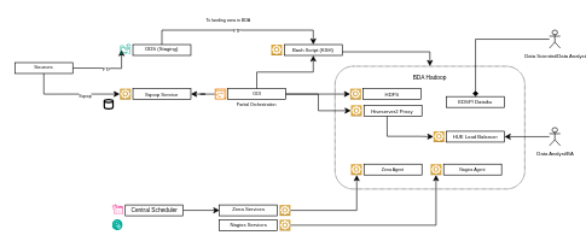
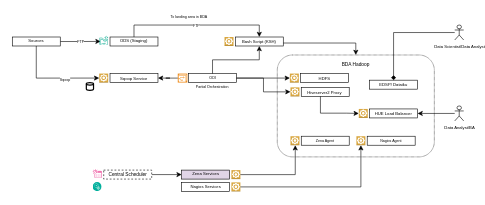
- <mxCell id="4" value="&lt;font style=&quot;font-size: 7px;&quot;&gt;Sources&lt;/font&gt;" style="rounded=0;whiteSpace=wrap;html=1;verticalAlign=middle;fontSize=7;" parent="1" vertex="1"><mxGeometry x="20" y="85.75" width="80" height="15" as="geometry" /></mxCell>
+ <mxCell id="4" value="&lt;font style=&quot;font-size: 7px;&quot;&gt;Sources&lt;/font&gt;" style="rounded=0;whiteSpace=wrap;html=1;verticalAlign=middle;fontSize=7;" parent="1" vertex="1"><mxGeometry x="20" y="60.75" width="80" height="15" as="geometry" /></mxCell>
- <mxCell id="61" value="&lt;font style=&quot;font-size: 8px;&quot;&gt;Central Scheduler&lt;/font&gt;" style="rounded=0;whiteSpace=wrap;html=1;verticalAlign=bottom;" vertex="1" parent="60"><mxGeometry x="18.5" y="2" width="80" height="15" as="geometry" /></mxCell>
+ <mxCell id="61" value="&lt;font style=&quot;font-size: 8px;&quot;&gt;Central Scheduler&lt;/font&gt;" style="rounded=0;whiteSpace=wrap;html=1;verticalAlign=bottom;dashed=1;" vertex="1" parent="60"><mxGeometry x="18.5" y="2" width="80" height="15" as="geometry" /></mxCell>
- <mxCell id="30" value="&lt;font style=&quot;font-size: 7px;&quot;&gt;Zena Services&lt;/font&gt;" style="rounded=0;whiteSpace=wrap;html=1;fontSize=7;" parent="29" vertex="1"><mxGeometry width="80" height="15" as="geometry" /></mxCell>
+ <mxCell id="30" value="&lt;font style=&quot;font-size: 7px;&quot;&gt;Zena Services&lt;/font&gt;" style="rounded=0;whiteSpace=wrap;html=1;fontSize=7;fillColor=#e1d5e7;" parent="29" vertex="1"><mxGeometry width="80" height="15" as="geometry" /></mxCell>
